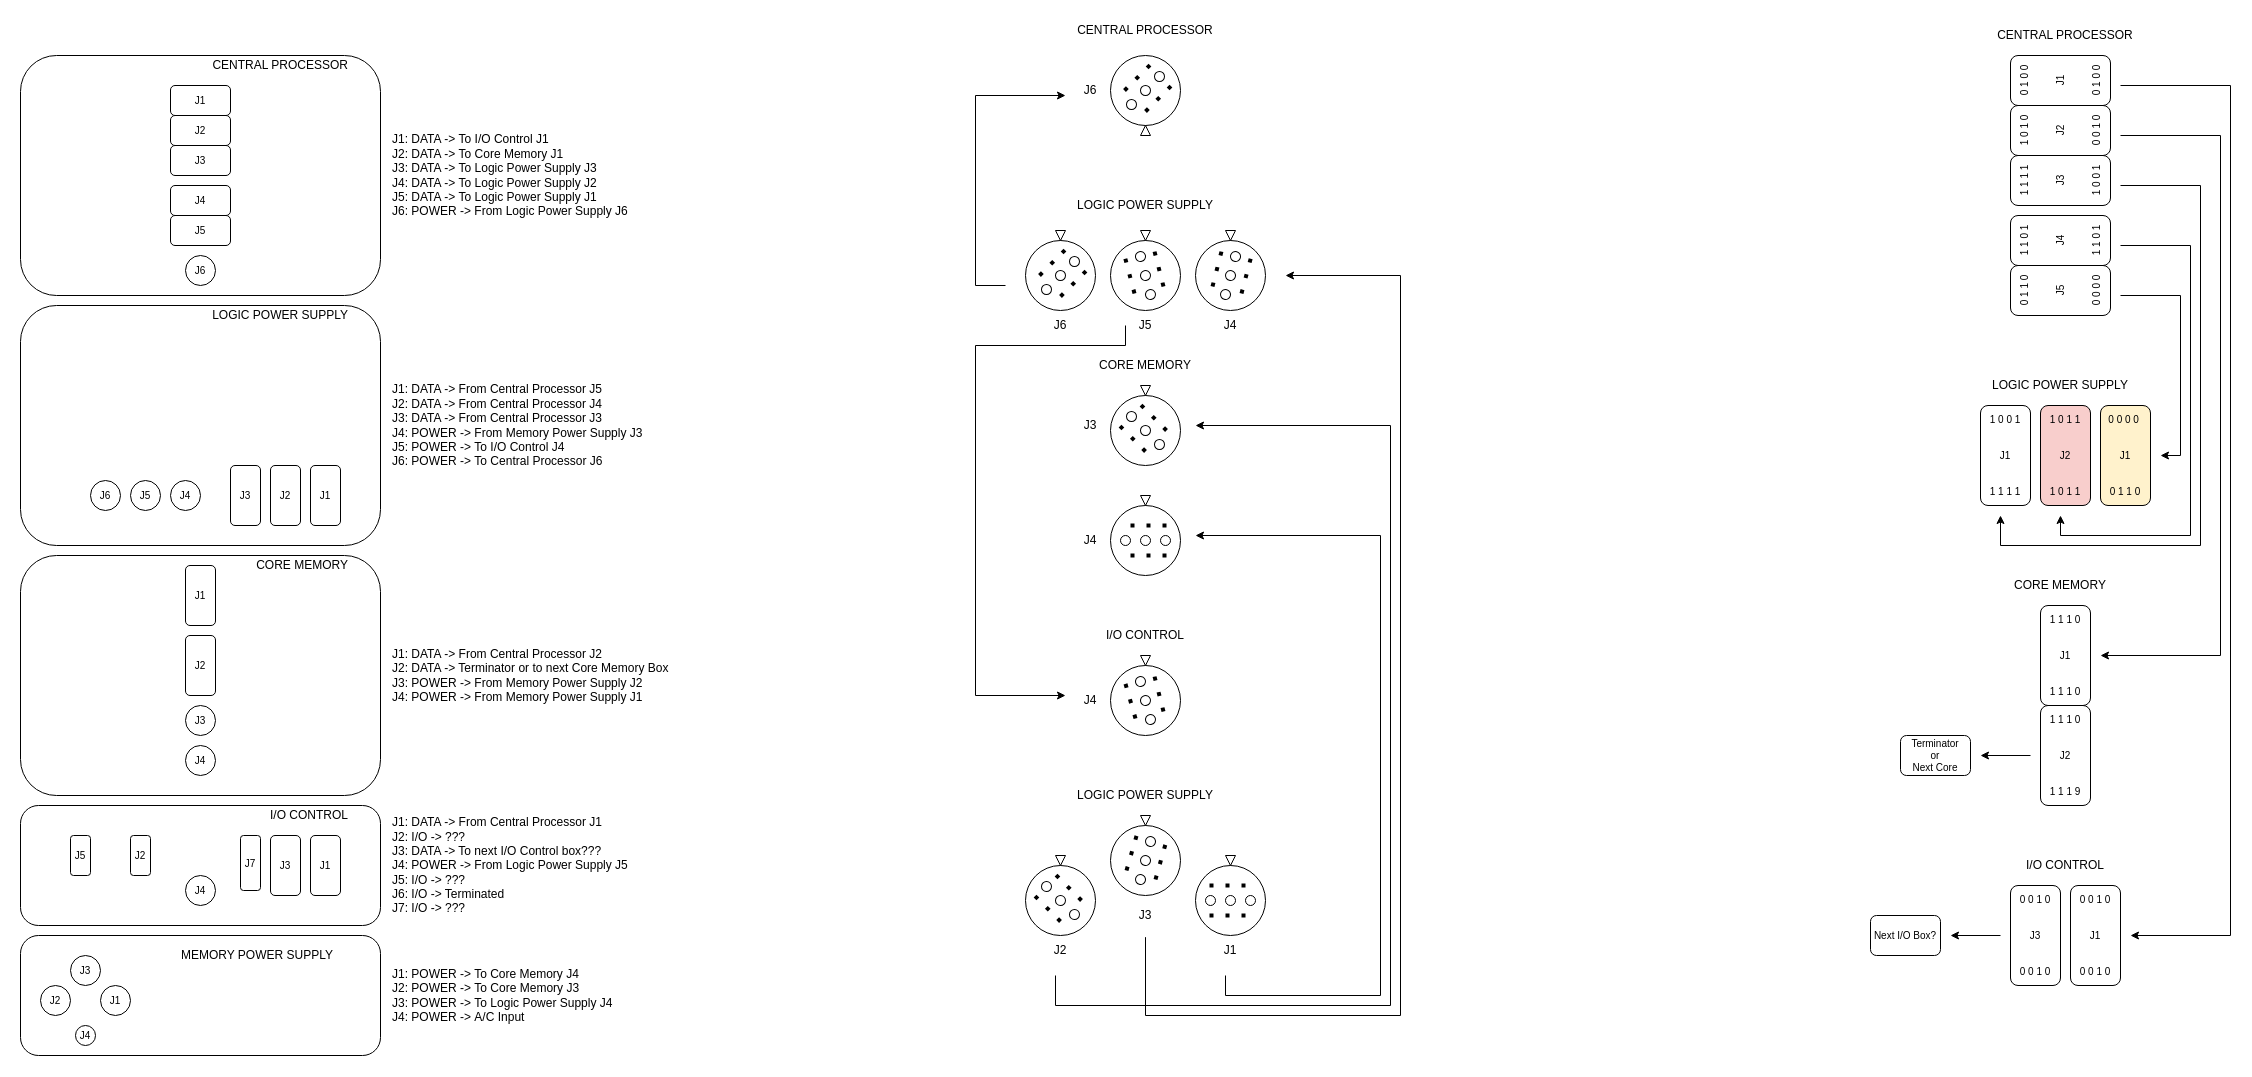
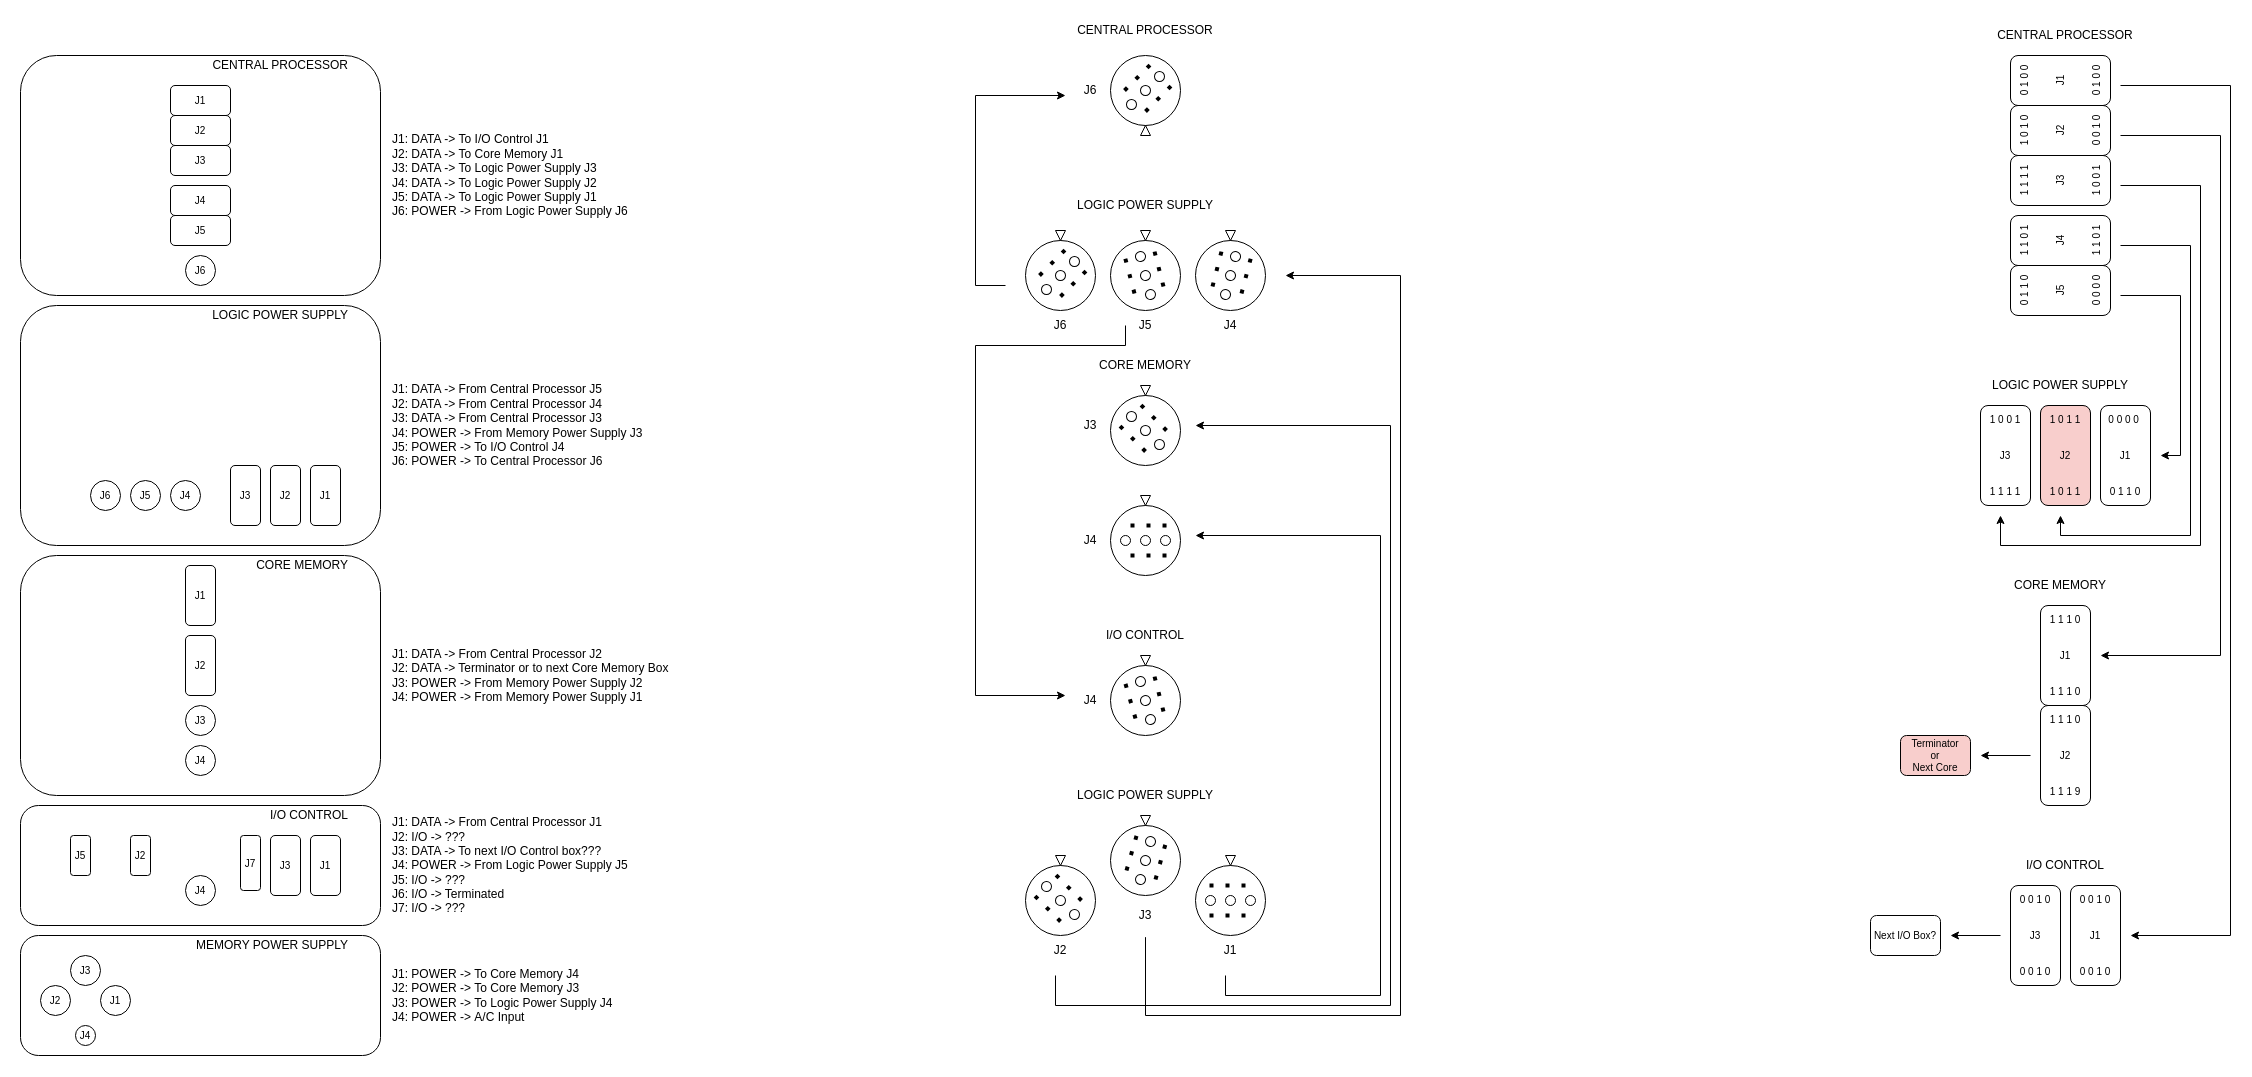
- <mxCell id="149" value="1 0 0 1&lt;div&gt;&lt;br&gt;&lt;/div&gt;&lt;div&gt;&lt;br&gt;&lt;/div&gt;&lt;div&gt;J1&lt;/div&gt;&lt;div&gt;&lt;br&gt;&lt;/div&gt;&lt;div&gt;&lt;br&gt;&lt;/div&gt;&lt;div&gt;1 1 1 1&lt;/div&gt;" style="rounded=1;whiteSpace=wrap;html=1;fontSize=10;" parent="1" vertex="1"><mxGeometry x="1980" y="405" width="50" height="100" as="geometry" /></mxCell>
+ <mxCell id="149" value="1 0 0 1&lt;div&gt;&lt;br&gt;&lt;/div&gt;&lt;div&gt;&lt;br&gt;&lt;/div&gt;&lt;div&gt;J3&lt;/div&gt;&lt;div&gt;&lt;br&gt;&lt;/div&gt;&lt;div&gt;&lt;br&gt;&lt;/div&gt;&lt;div&gt;1 1 1 1&lt;/div&gt;" style="rounded=1;whiteSpace=wrap;html=1;fontSize=10;" parent="1" vertex="1"><mxGeometry x="1980" y="405" width="50" height="100" as="geometry" /></mxCell>
- <mxCell id="147" value="0 0 0 0&amp;nbsp;&lt;div&gt;&lt;br&gt;&lt;/div&gt;&lt;div&gt;&lt;br&gt;&lt;/div&gt;&lt;div&gt;J1&lt;/div&gt;&lt;div&gt;&lt;br&gt;&lt;/div&gt;&lt;div&gt;&lt;br&gt;&lt;/div&gt;&lt;div&gt;0 1 1 0&lt;/div&gt;" style="rounded=1;whiteSpace=wrap;html=1;fontSize=10;fillColor=#fff2cc;" parent="1" vertex="1"><mxGeometry x="2100" y="405" width="50" height="100" as="geometry" /></mxCell>
+ <mxCell id="147" value="0 0 0 0&amp;nbsp;&lt;div&gt;&lt;br&gt;&lt;/div&gt;&lt;div&gt;&lt;br&gt;&lt;/div&gt;&lt;div&gt;J1&lt;/div&gt;&lt;div&gt;&lt;br&gt;&lt;/div&gt;&lt;div&gt;&lt;br&gt;&lt;/div&gt;&lt;div&gt;0 1 1 0&lt;/div&gt;" style="rounded=1;whiteSpace=wrap;html=1;fontSize=10;" parent="1" vertex="1"><mxGeometry x="2100" y="405" width="50" height="100" as="geometry" /></mxCell>
- <mxCell id="165" value="&lt;div&gt;Terminator&lt;/div&gt;&lt;div&gt;or&lt;/div&gt;&lt;div&gt;Next Core&lt;/div&gt;" style="rounded=1;whiteSpace=wrap;html=1;fontSize=10;" parent="1" vertex="1"><mxGeometry x="1900" y="735" width="70" height="40" as="geometry" /></mxCell>
+ <mxCell id="165" value="&lt;div&gt;Terminator&lt;/div&gt;&lt;div&gt;or&lt;/div&gt;&lt;div&gt;Next Core&lt;/div&gt;" style="rounded=1;whiteSpace=wrap;html=1;fontSize=10;fillColor=#f8cecc;" parent="1" vertex="1"><mxGeometry x="1900" y="735" width="70" height="40" as="geometry" /></mxCell>
- <mxCell id="8" value="MEMORY POWER SUPPLY" style="text;html=1;align=right;verticalAlign=middle;whiteSpace=wrap;rounded=0;" parent="1" vertex="1"><mxGeometry x="155" y="945" width="180" height="20" as="geometry" /></mxCell>
+ <mxCell id="8" value="MEMORY POWER SUPPLY" style="text;html=1;align=right;verticalAlign=middle;whiteSpace=wrap;rounded=0;" parent="1" vertex="1"><mxGeometry x="170" y="935" width="180" height="20" as="geometry" /></mxCell>
